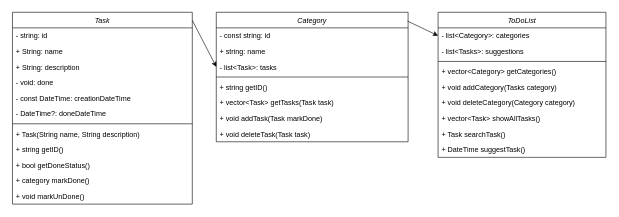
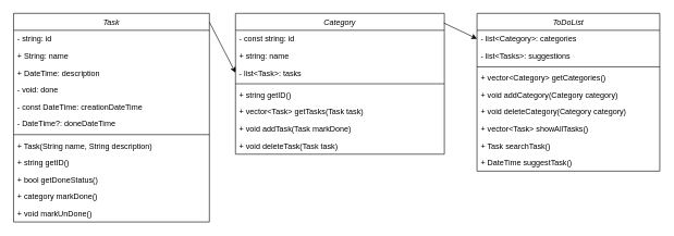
- <mxCell id="5" value="+ String: description" style="text;align=left;verticalAlign=top;spacingLeft=4;spacingRight=4;overflow=hidden;rotatable=0;points=[[0,0.5],[1,0.5]];portConstraint=eastwest;rounded=0;shadow=0;html=0;" parent="2" vertex="1"><mxGeometry y="78" width="300" height="26" as="geometry" /></mxCell>
+ <mxCell id="5" value="+ DateTime: description" style="text;align=left;verticalAlign=top;spacingLeft=4;spacingRight=4;overflow=hidden;rotatable=0;points=[[0,0.5],[1,0.5]];portConstraint=eastwest;rounded=0;shadow=0;html=0;" parent="2" vertex="1"><mxGeometry y="78" width="300" height="26" as="geometry" /></mxCell>
- <mxCell id="30" value="+ void addCategory(Tasks category)" style="text;align=left;verticalAlign=top;spacingLeft=4;spacingRight=4;overflow=hidden;rotatable=0;points=[[0,0.5],[1,0.5]];portConstraint=eastwest;" vertex="1" parent="25"><mxGeometry y="112" width="280" height="26" as="geometry" /></mxCell>
+ <mxCell id="30" value="+ void addCategory(Category category)" style="text;align=left;verticalAlign=top;spacingLeft=4;spacingRight=4;overflow=hidden;rotatable=0;points=[[0,0.5],[1,0.5]];portConstraint=eastwest;" vertex="1" parent="25"><mxGeometry y="112" width="280" height="26" as="geometry" /></mxCell>
